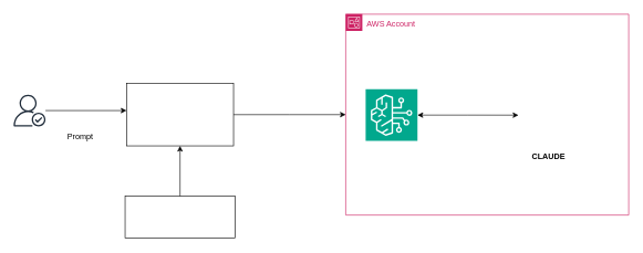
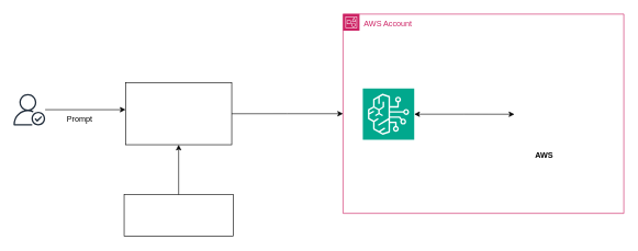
- <mxCell id="6" value="Prompt" style="text;html=1;align=center;verticalAlign=middle;resizable=0;points=[];autosize=1;strokeColor=none;fillColor=none;" vertex="1" parent="1"><mxGeometry x="90" y="190" width="60" height="30" as="geometry" /></mxCell>
+ <mxCell id="6" value="Prompt" style="text;html=1;align=center;verticalAlign=middle;resizable=0;points=[];autosize=1;strokeColor=none;fillColor=none;" vertex="1" parent="1"><mxGeometry x="90" y="165" width="60" height="30" as="geometry" /></mxCell>
- <mxCell id="9" value="CLAUDE" style="text;html=1;align=center;verticalAlign=middle;resizable=0;points=[];autosize=1;strokeColor=none;fillColor=none;fontStyle=1" vertex="1" parent="7"><mxGeometry x="270" y="199.32" width="70" height="30" as="geometry" /></mxCell>
+ <mxCell id="9" value="AWS" style="text;html=1;align=center;verticalAlign=middle;resizable=0;points=[];autosize=1;strokeColor=none;fillColor=none;fontStyle=1" vertex="1" parent="7"><mxGeometry x="270" y="199.32" width="70" height="30" as="geometry" /></mxCell>
